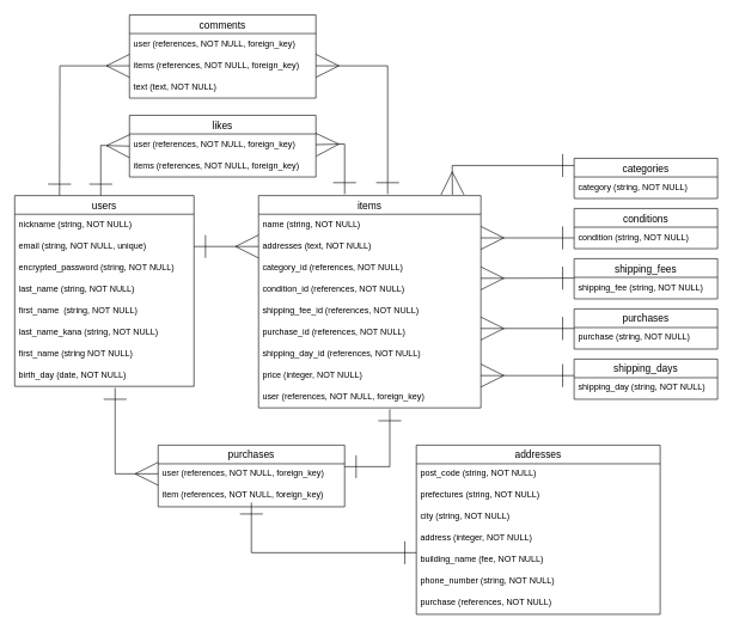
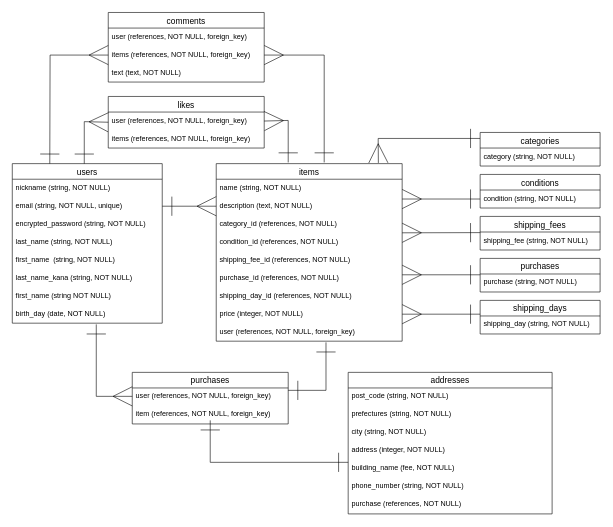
- <mxCell id="13" value="addresses (text, NOT NULL)" style="text;strokeColor=none;fillColor=none;spacingLeft=4;spacingRight=4;overflow=hidden;rotatable=0;points=[[0,0.5],[1,0.5]];portConstraint=eastwest;fontSize=12;" parent="11" vertex="1"><mxGeometry y="56" width="310" height="30" as="geometry" /></mxCell>
+ <mxCell id="13" value="description (text, NOT NULL)" style="text;strokeColor=none;fillColor=none;spacingLeft=4;spacingRight=4;overflow=hidden;rotatable=0;points=[[0,0.5],[1,0.5]];portConstraint=eastwest;fontSize=12;" parent="11" vertex="1"><mxGeometry y="56" width="310" height="30" as="geometry" /></mxCell>
